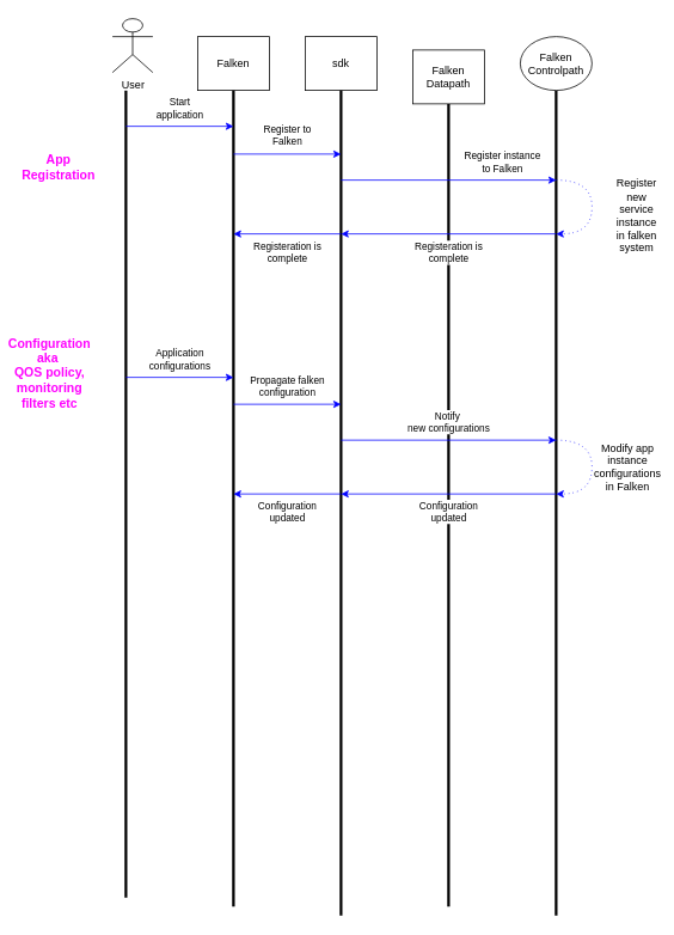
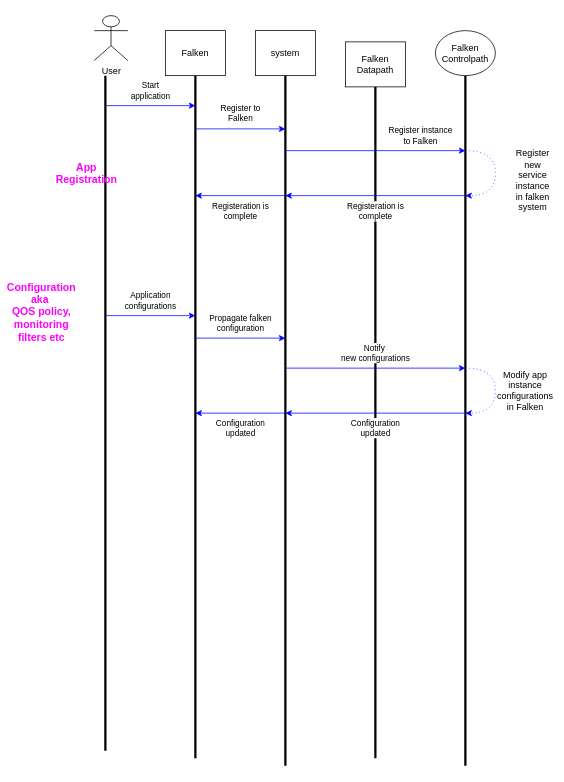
- <mxCell id="3" value="sdk" style="rounded=0;whiteSpace=wrap;html=1;" vertex="1" parent="1"><mxGeometry x="340" y="40" width="80" height="60" as="geometry" /></mxCell>
+ <mxCell id="3" value="system" style="rounded=0;whiteSpace=wrap;html=1;" vertex="1" parent="1"><mxGeometry x="340" y="40" width="80" height="60" as="geometry" /></mxCell>
- <mxCell id="18" value="&lt;font style=&quot;font-size: 14px&quot;&gt;&lt;b&gt;App Registration&lt;/b&gt;&lt;/font&gt;" style="text;html=1;strokeColor=none;fillColor=none;align=center;verticalAlign=middle;whiteSpace=wrap;rounded=0;fontColor=#FF00FF;" vertex="1" parent="1"><mxGeometry x="30" y="160" width="70" height="50" as="geometry" /></mxCell>
+ <mxCell id="18" value="&lt;font style=&quot;font-size: 14px&quot;&gt;&lt;b&gt;App Registration&lt;/b&gt;&lt;/font&gt;" style="text;html=1;strokeColor=none;fillColor=none;align=center;verticalAlign=middle;whiteSpace=wrap;rounded=0;fontColor=#FF00FF;" vertex="1" parent="1"><mxGeometry x="80" y="205" width="70" height="50" as="geometry" /></mxCell>
